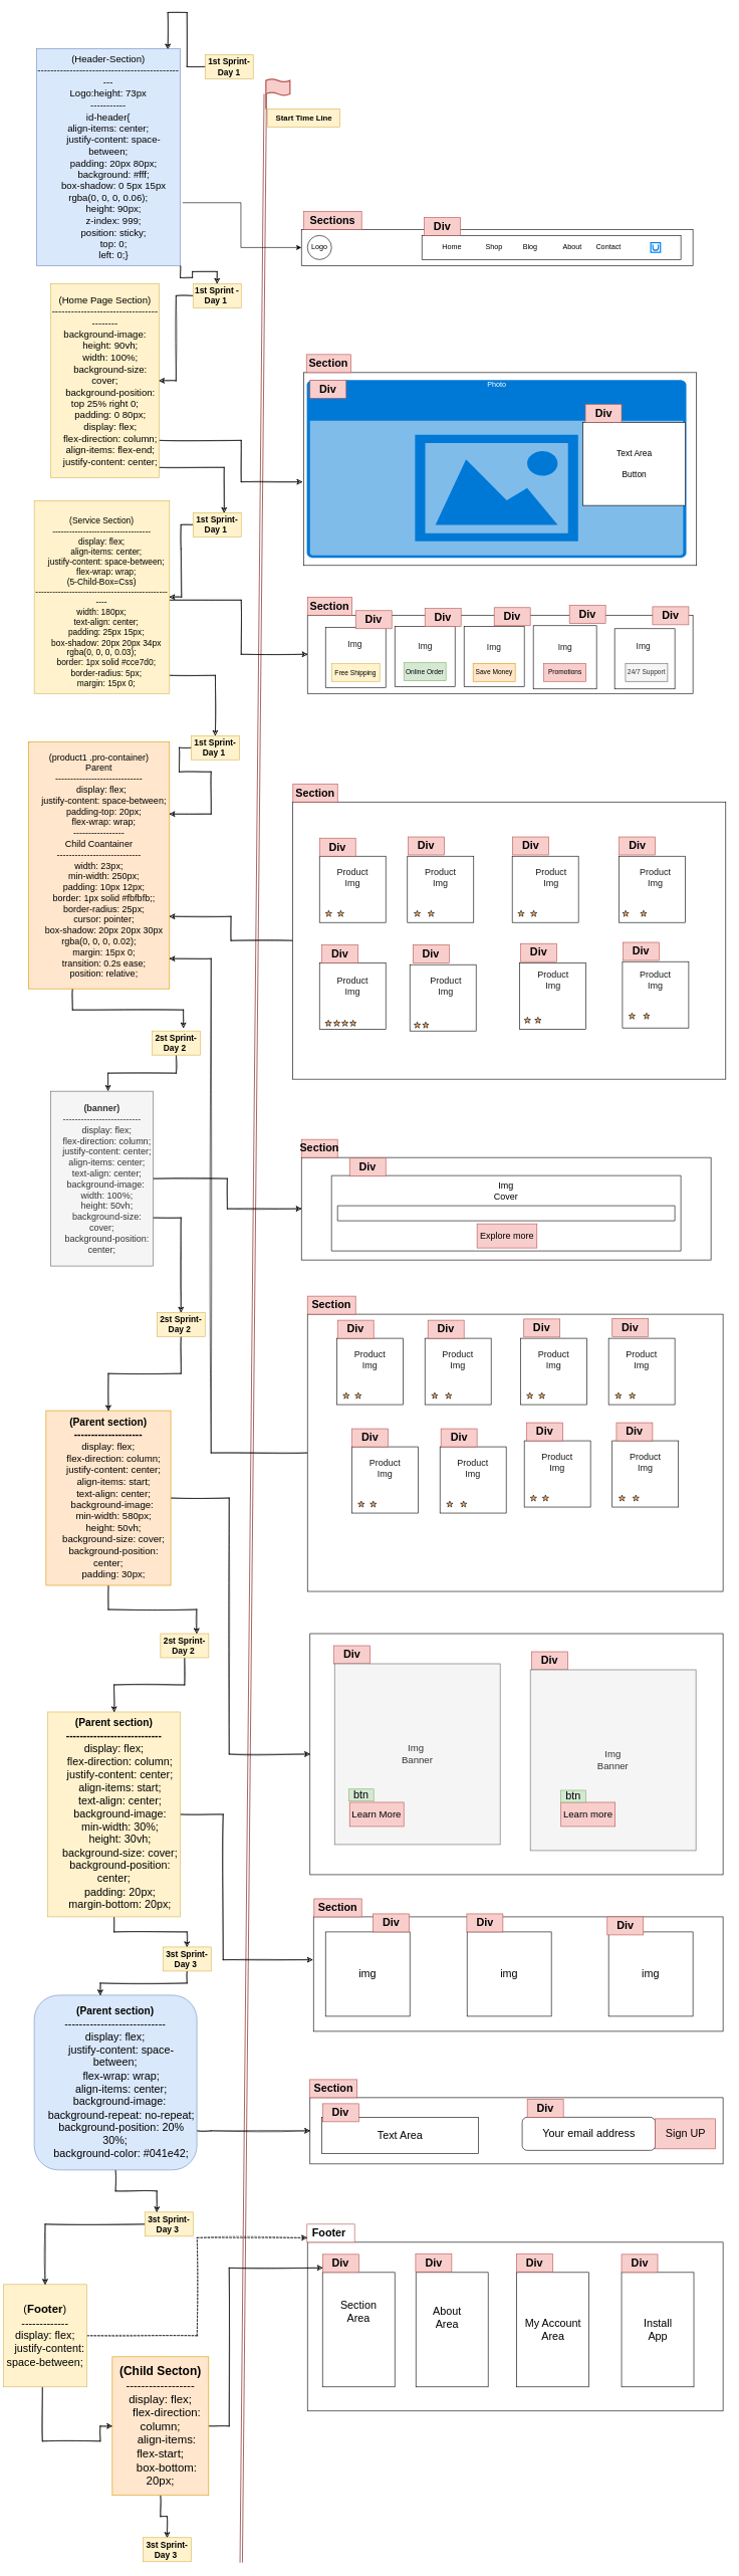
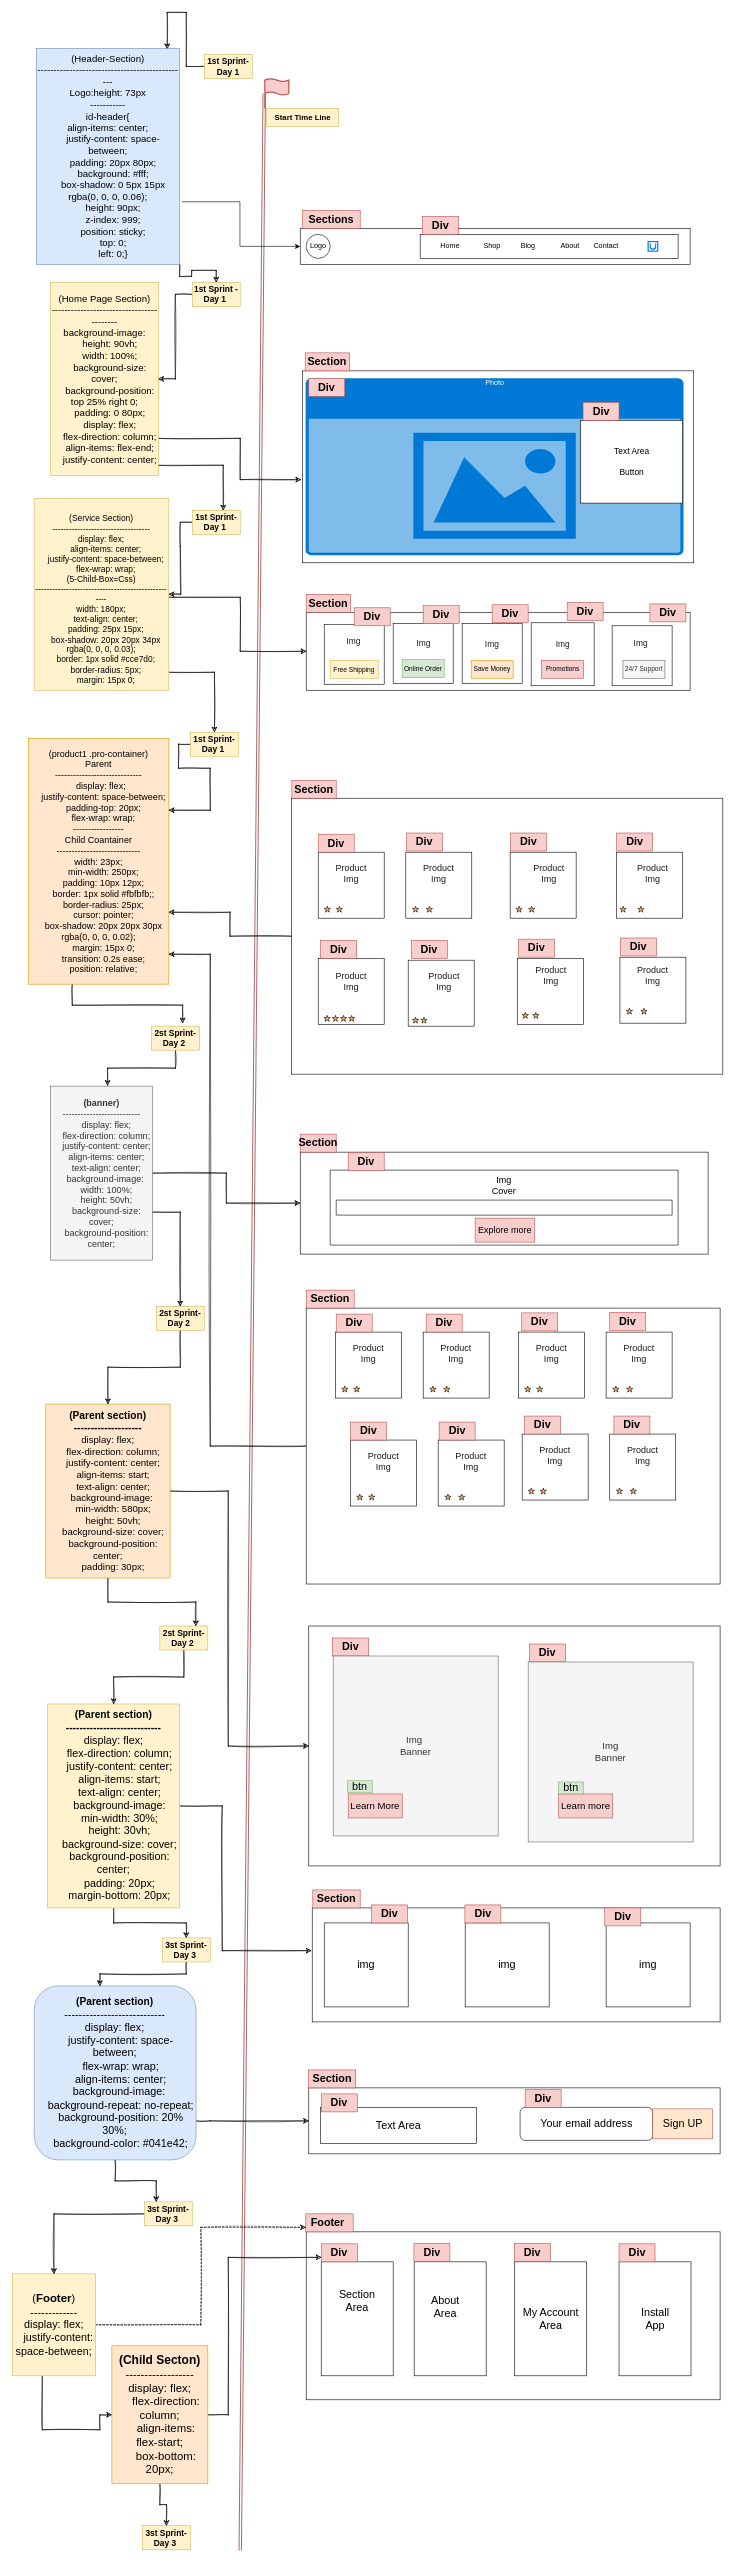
- <mxCell id="188" value="Sign UP" style="rounded=0;whiteSpace=wrap;html=1;fontSize=18;fillColor=#f8cecc;strokeColor=#b85450;" vertex="1" parent="1"><mxGeometry x="1087.5" y="3515" width="100" height="50" as="geometry" /></mxCell>
+ <mxCell id="188" value="Sign UP" style="rounded=0;whiteSpace=wrap;html=1;fontSize=18;fillColor=#ffe6cc;strokeColor=#b85450;" vertex="1" parent="1"><mxGeometry x="1087.5" y="3515" width="100" height="50" as="geometry" /></mxCell>
- <mxCell id="201" value="&lt;b&gt;&lt;font style=&quot;font-size: 18px;&quot;&gt;Footer&amp;nbsp;&lt;/font&gt;&lt;/b&gt;" style="rounded=0;whiteSpace=wrap;html=1;fontSize=17;fillColor=#ffffff;strokeColor=#b85450;" vertex="1" parent="1"><mxGeometry x="509.27" y="3690" width="79" height="30" as="geometry" /></mxCell>
+ <mxCell id="201" value="&lt;b&gt;&lt;font style=&quot;font-size: 18px;&quot;&gt;Footer&amp;nbsp;&lt;/font&gt;&lt;/b&gt;" style="rounded=0;whiteSpace=wrap;html=1;fontSize=17;fillColor=#f8cecc;strokeColor=#b85450;" vertex="1" parent="1"><mxGeometry x="509.27" y="3690" width="79" height="30" as="geometry" /></mxCell>
- <mxCell id="210" value="(&lt;b&gt;&lt;font style=&quot;font-size: 19px;&quot;&gt;Footer&lt;/font&gt;&lt;/b&gt;)&lt;br&gt;-------------&lt;br&gt;display: flex;&lt;br&gt;&amp;nbsp; &amp;nbsp;justify-content: space-between;" style="rounded=0;whiteSpace=wrap;html=1;fontSize=18;fillColor=#fff2cc;strokeColor=#d6b656;" vertex="1" parent="1"><mxGeometry x="5" y="3790" width="139" height="170" as="geometry" /></mxCell>
+ <mxCell id="210" value="(&lt;b&gt;&lt;font style=&quot;font-size: 19px;&quot;&gt;Footer&lt;/font&gt;&lt;/b&gt;)&lt;br&gt;-------------&lt;br&gt;display: flex;&lt;br&gt;&amp;nbsp; &amp;nbsp;justify-content: space-between;" style="rounded=0;whiteSpace=wrap;html=1;fontSize=18;fillColor=#fff2cc;strokeColor=#d6b656;" vertex="1" parent="1"><mxGeometry x="20" y="3790" width="139" height="170" as="geometry" /></mxCell>
